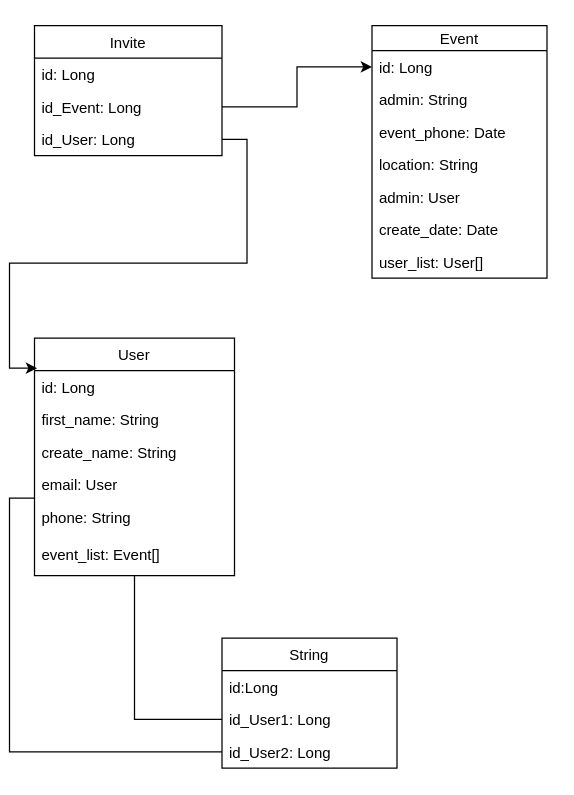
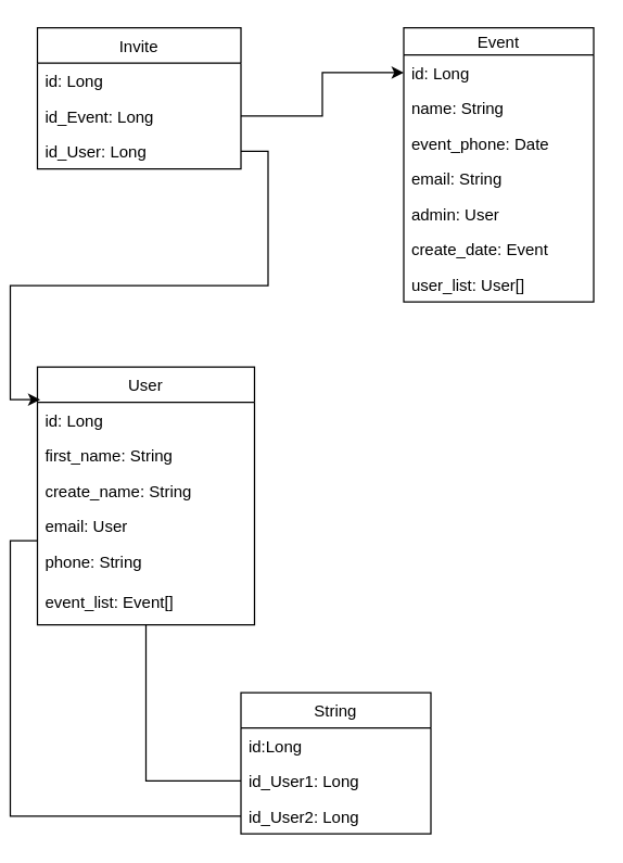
- <mxCell id="4" value="admin: String" style="text;strokeColor=none;fillColor=none;align=left;verticalAlign=top;spacingLeft=4;spacingRight=4;overflow=hidden;rotatable=0;points=[[0,0.5],[1,0.5]];portConstraint=eastwest;" vertex="1" parent="2"><mxGeometry y="46" width="140" height="26" as="geometry" /></mxCell>
+ <mxCell id="4" value="name: String" style="text;strokeColor=none;fillColor=none;align=left;verticalAlign=top;spacingLeft=4;spacingRight=4;overflow=hidden;rotatable=0;points=[[0,0.5],[1,0.5]];portConstraint=eastwest;" vertex="1" parent="2"><mxGeometry y="46" width="140" height="26" as="geometry" /></mxCell>
- <mxCell id="6" value="location: String&#10;" style="text;strokeColor=none;fillColor=none;align=left;verticalAlign=top;spacingLeft=4;spacingRight=4;overflow=hidden;rotatable=0;points=[[0,0.5],[1,0.5]];portConstraint=eastwest;" vertex="1" parent="2"><mxGeometry y="98" width="140" height="26" as="geometry" /></mxCell>
+ <mxCell id="6" value="email: String&#10;" style="text;strokeColor=none;fillColor=none;align=left;verticalAlign=top;spacingLeft=4;spacingRight=4;overflow=hidden;rotatable=0;points=[[0,0.5],[1,0.5]];portConstraint=eastwest;" vertex="1" parent="2"><mxGeometry y="98" width="140" height="26" as="geometry" /></mxCell>
- <mxCell id="8" value="create_date: Date&#10;" style="text;strokeColor=none;fillColor=none;align=left;verticalAlign=top;spacingLeft=4;spacingRight=4;overflow=hidden;rotatable=0;points=[[0,0.5],[1,0.5]];portConstraint=eastwest;" vertex="1" parent="2"><mxGeometry y="150" width="140" height="26" as="geometry" /></mxCell>
+ <mxCell id="8" value="create_date: Event&#10;" style="text;strokeColor=none;fillColor=none;align=left;verticalAlign=top;spacingLeft=4;spacingRight=4;overflow=hidden;rotatable=0;points=[[0,0.5],[1,0.5]];portConstraint=eastwest;" vertex="1" parent="2"><mxGeometry y="150" width="140" height="26" as="geometry" /></mxCell>
